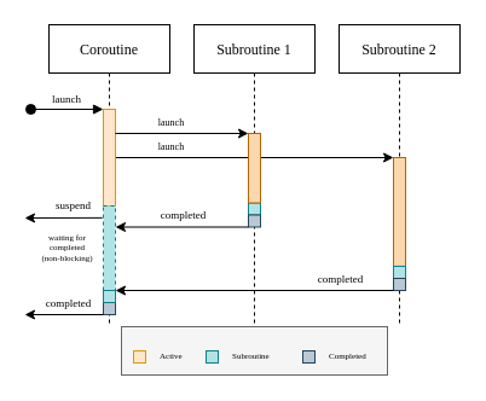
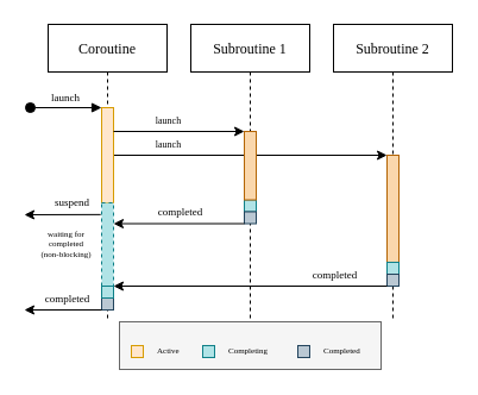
- <mxCell id="34" value="Subroutine" style="text;html=1;align=left;verticalAlign=middle;resizable=0;points=[];autosize=1;strokeColor=none;fillColor=none;fontSize=7;fontFamily=IBM Plex Sans;fontSource=https%3A%2F%2Ffonts.googleapis.com%2Fcss%3Ffamily%3DIBM%2BPlex%2BSans;" vertex="1" parent="32"><mxGeometry x="20" width="50" height="10" as="geometry" /></mxCell>
+ <mxCell id="34" value="Completing" style="text;html=1;align=left;verticalAlign=middle;resizable=0;points=[];autosize=1;strokeColor=none;fillColor=none;fontSize=7;fontFamily=IBM Plex Sans;fontSource=https%3A%2F%2Ffonts.googleapis.com%2Fcss%3Ffamily%3DIBM%2BPlex%2BSans;" vertex="1" parent="32"><mxGeometry x="20" width="50" height="10" as="geometry" /></mxCell>
